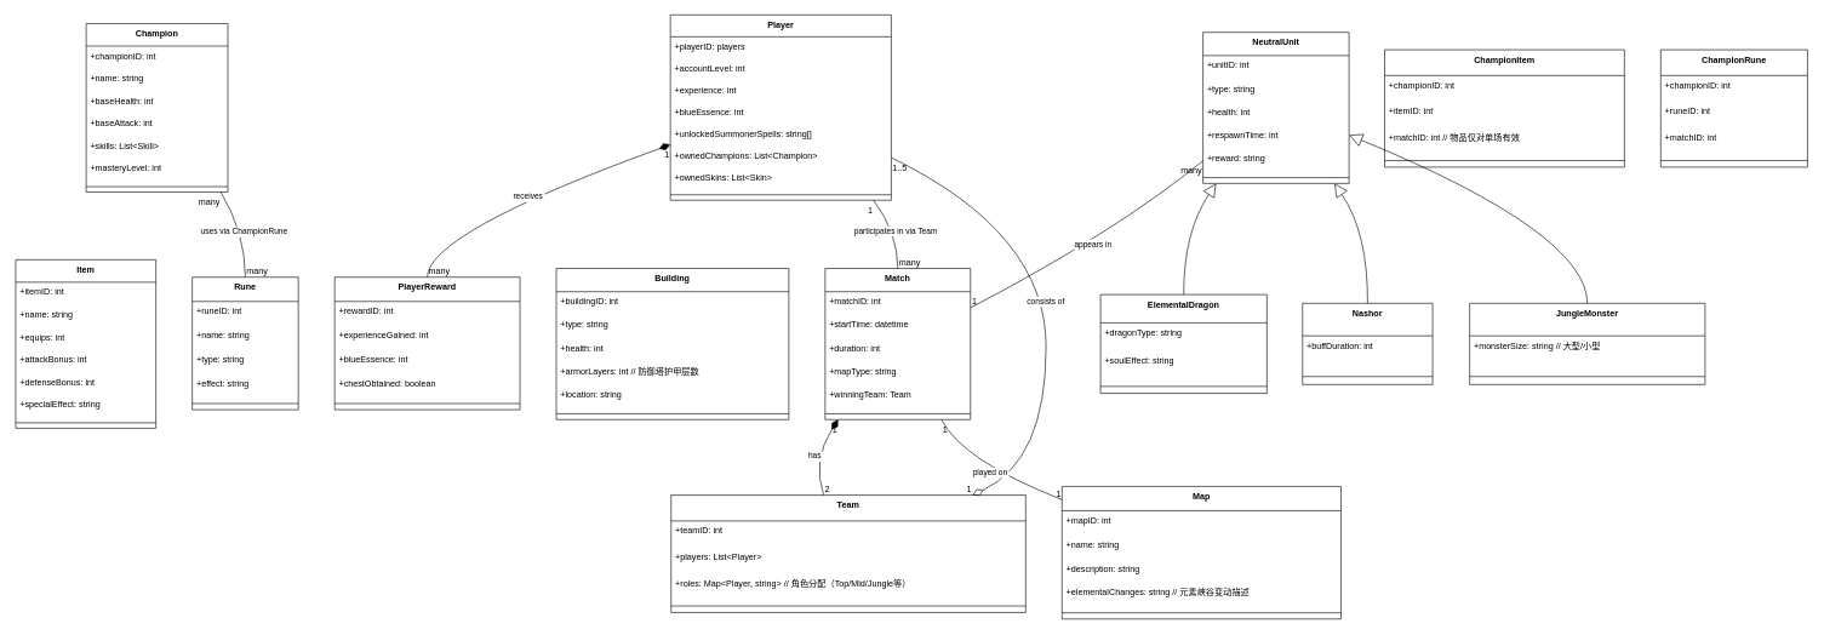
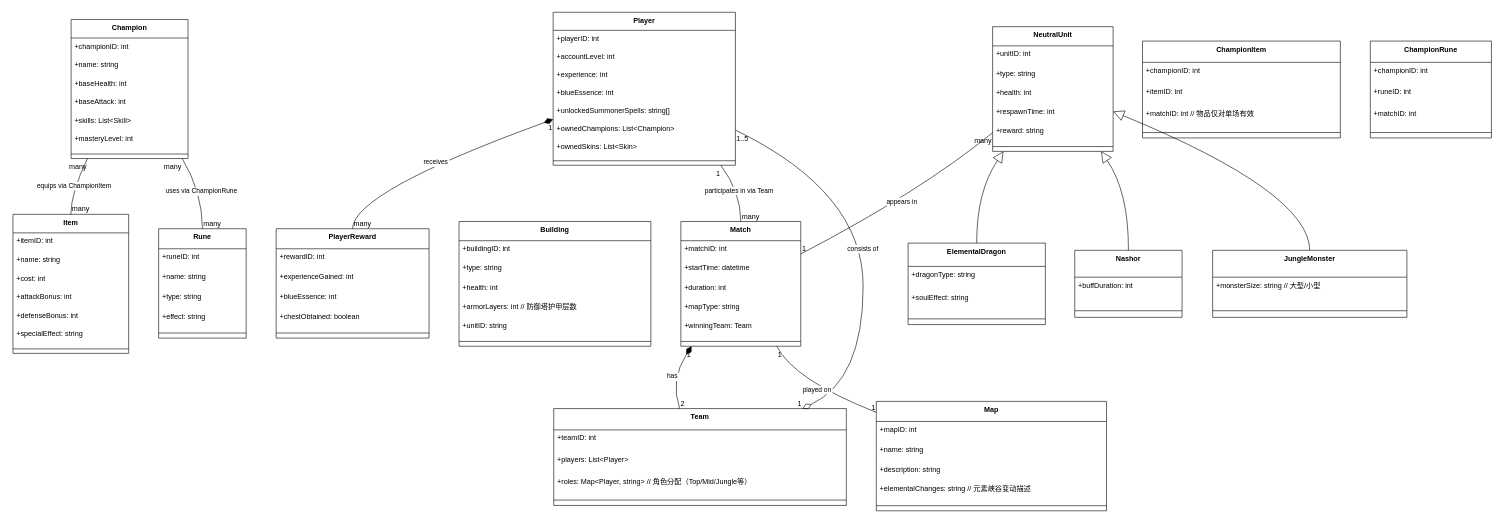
- <mxCell id="3" value="+playerID: players" style="text;strokeColor=none;fillColor=none;align=left;verticalAlign=top;spacingLeft=4;spacingRight=4;overflow=hidden;rotatable=0;points=[[0,0.5],[1,0.5]];portConstraint=eastwest;" vertex="1" parent="2"><mxGeometry y="30.118" width="304" height="30" as="geometry" /></mxCell>
+ <mxCell id="3" value="+playerID: int" style="text;strokeColor=none;fillColor=none;align=left;verticalAlign=top;spacingLeft=4;spacingRight=4;overflow=hidden;rotatable=0;points=[[0,0.5],[1,0.5]];portConstraint=eastwest;" vertex="1" parent="2"><mxGeometry y="30.118" width="304" height="30" as="geometry" /></mxCell>
+ <mxCell id="100" value="equips via ChampionItem" style="curved=1;startArrow=none;endArrow=none;exitX=0.14;exitY=1;entryX=0.5;entryY=0;rounded=0;" edge="1" parent="1" source="11" target="31"><mxGeometry relative="1" as="geometry"><Array as="points"><mxPoint x="117" y="320" /></Array></mxGeometry></mxCell>
+ <mxCell id="101" value="many" style="edgeLabel;resizable=0;labelBackgroundColor=none;fontSize=12;align=right;verticalAlign=top;" vertex="1" parent="100"><mxGeometry x="-1" relative="1" as="geometry" /></mxCell>
+ <mxCell id="102" value="many" style="edgeLabel;resizable=0;labelBackgroundColor=none;fontSize=12;align=left;verticalAlign=bottom;" vertex="1" parent="100"><mxGeometry x="1" relative="1" as="geometry" /></mxCell>
- <mxCell id="34" value="+equips: int" style="text;strokeColor=none;fillColor=none;align=left;verticalAlign=top;spacingLeft=4;spacingRight=4;overflow=hidden;rotatable=0;points=[[0,0.5],[1,0.5]];portConstraint=eastwest;" vertex="1" parent="31"><mxGeometry y="92.933" width="193" height="31" as="geometry" /></mxCell>
+ <mxCell id="34" value="+cost: int" style="text;strokeColor=none;fillColor=none;align=left;verticalAlign=top;spacingLeft=4;spacingRight=4;overflow=hidden;rotatable=0;points=[[0,0.5],[1,0.5]];portConstraint=eastwest;" vertex="1" parent="31"><mxGeometry y="92.933" width="193" height="31" as="geometry" /></mxCell>
- <mxCell id="56" value="+location: string" style="text;strokeColor=none;fillColor=none;align=left;verticalAlign=top;spacingLeft=4;spacingRight=4;overflow=hidden;rotatable=0;points=[[0,0.5],[1,0.5]];portConstraint=eastwest;" vertex="1" parent="51"><mxGeometry y="160" width="320" height="32" as="geometry" /></mxCell>
+ <mxCell id="56" value="+unitID: string" style="text;strokeColor=none;fillColor=none;align=left;verticalAlign=top;spacingLeft=4;spacingRight=4;overflow=hidden;rotatable=0;points=[[0,0.5],[1,0.5]];portConstraint=eastwest;" vertex="1" parent="51"><mxGeometry y="160" width="320" height="32" as="geometry" /></mxCell>
